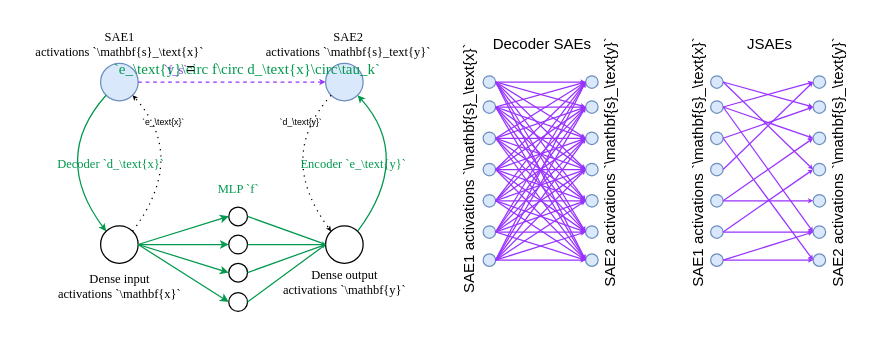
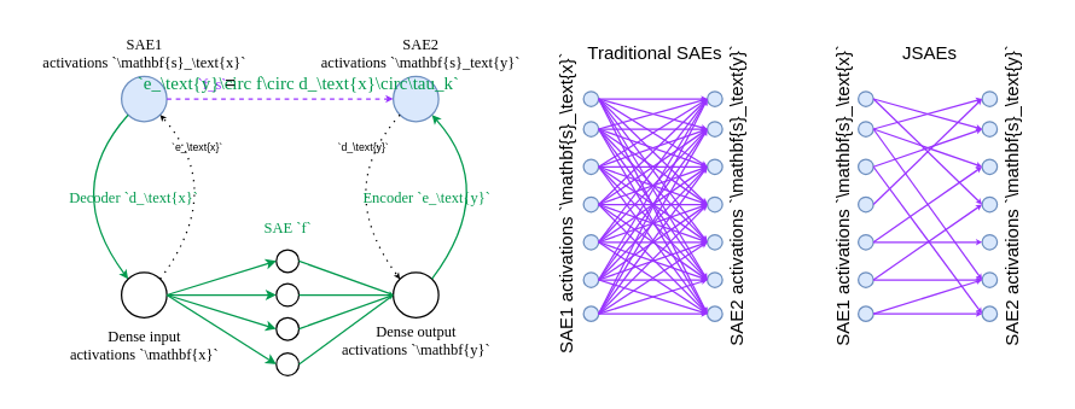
- <mxCell id="98" value="Decoder SAEs" style="text;html=1;align=center;verticalAlign=middle;resizable=0;points=[];autosize=1;strokeColor=none;fillColor=none;" parent="1" vertex="1"><mxGeometry x="378" y="20" width="110" height="30" as="geometry" /></mxCell>
+ <mxCell id="98" value="Traditional SAEs" style="text;html=1;align=center;verticalAlign=middle;resizable=0;points=[];autosize=1;strokeColor=none;fillColor=none;" parent="1" vertex="1"><mxGeometry x="378" y="20" width="110" height="30" as="geometry" /></mxCell>
- <mxCell id="24" value="MLP `f`" style="text;html=1;align=center;verticalAlign=middle;resizable=0;points=[];autosize=1;strokeColor=none;fillColor=none;fontSize=10;fontColor=#00994D;fontFamily=Times New Roman;" parent="1" vertex="1"><mxGeometry x="160" y="135" width="60" height="30" as="geometry" /></mxCell>
+ <mxCell id="24" value="SAE `f`" style="text;html=1;align=center;verticalAlign=middle;resizable=0;points=[];autosize=1;strokeColor=none;fillColor=none;fontSize=10;fontColor=#00994D;fontFamily=Times New Roman;" parent="1" vertex="1"><mxGeometry x="160" y="135" width="60" height="30" as="geometry" /></mxCell>
